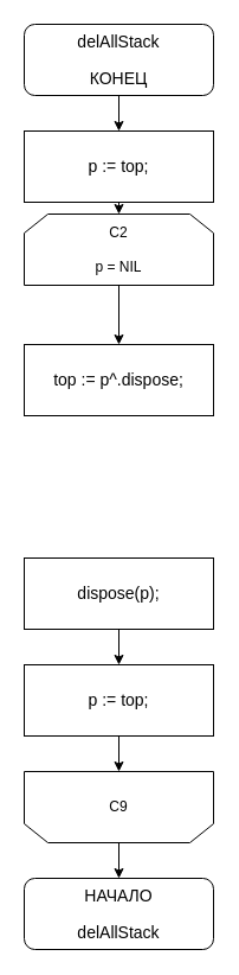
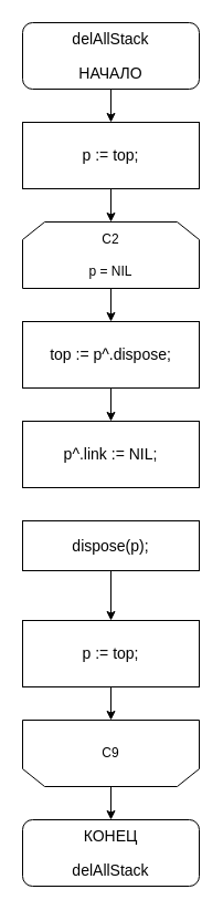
- <mxCell id="3" value="&lt;font&gt;&lt;span style=&quot;font-size: 14px&quot;&gt;delAllStack&lt;/span&gt;&lt;br&gt;&lt;br&gt;&lt;span style=&quot;font-size: 14px&quot;&gt;КОНЕЦ&lt;/span&gt;&lt;br&gt;&lt;/font&gt;" style="rounded=1;whiteSpace=wrap;html=1;" vertex="1" parent="1"><mxGeometry x="20" y="20" width="160" height="60" as="geometry" /></mxCell>
+ <mxCell id="3" value="&lt;font&gt;&lt;span style=&quot;font-size: 14px&quot;&gt;delAllStack&lt;/span&gt;&lt;br&gt;&lt;br&gt;&lt;span style=&quot;font-size: 14px&quot;&gt;НАЧАЛО&lt;/span&gt;&lt;br&gt;&lt;/font&gt;" style="rounded=1;whiteSpace=wrap;html=1;" vertex="1" parent="1"><mxGeometry x="20" y="20" width="160" height="60" as="geometry" /></mxCell>
- <mxCell id="7" value="C2&lt;br&gt;&lt;br&gt;p = NIL" style="shape=loopLimit;whiteSpace=wrap;html=1;" vertex="1" parent="1"><mxGeometry x="20" y="180" width="160" height="60" as="geometry" /></mxCell>
+ <mxCell id="7" value="C2&lt;br&gt;&lt;br&gt;p = NIL" style="shape=loopLimit;whiteSpace=wrap;html=1;" vertex="1" parent="1"><mxGeometry x="20" y="200" width="160" height="60" as="geometry" /></mxCell>
+ <mxCell id="14" style="edgeStyle=orthogonalEdgeStyle;rounded=0;orthogonalLoop=1;jettySize=auto;html=1;exitX=0.5;exitY=1;exitDx=0;exitDy=0;entryX=0.5;entryY=0;entryDx=0;entryDy=0;" edge="1" parent="1" source="15" target="8"><mxGeometry relative="1" as="geometry" /></mxCell>
+ <mxCell id="8" value="&lt;font style=&quot;font-size: 14px&quot;&gt;p^.link := NIL;&lt;/font&gt;" style="rounded=0;whiteSpace=wrap;html=1;" vertex="1" parent="1"><mxGeometry x="20" y="380" width="160" height="60" as="geometry" /></mxCell>
- <mxCell id="13" value="&lt;font style=&quot;font-size: 14px&quot;&gt;dispose(p);&lt;/font&gt;" style="rounded=0;whiteSpace=wrap;html=1;" vertex="1" parent="1"><mxGeometry x="20" y="470" width="160" height="60" as="geometry" /></mxCell>
+ <mxCell id="13" value="&lt;font style=&quot;font-size: 14px&quot;&gt;dispose(p);&lt;/font&gt;" style="rounded=0;whiteSpace=wrap;html=1;" vertex="1" parent="1"><mxGeometry x="20" y="470" width="160" height="45" as="geometry" /></mxCell>
- <mxCell id="11" value="&lt;font&gt;&lt;span style=&quot;font-size: 14px&quot;&gt;НАЧАЛО&lt;/span&gt;&lt;br&gt;&lt;br&gt;&lt;span style=&quot;font-size: 14px&quot;&gt;delAllStack&lt;/span&gt;&lt;br&gt;&lt;/font&gt;" style="rounded=1;whiteSpace=wrap;html=1;" vertex="1" parent="1"><mxGeometry x="20" y="740" width="160" height="60" as="geometry" /></mxCell>
+ <mxCell id="11" value="&lt;font&gt;&lt;span style=&quot;font-size: 14px&quot;&gt;КОНЕЦ&lt;/span&gt;&lt;br&gt;&lt;br&gt;&lt;span style=&quot;font-size: 14px&quot;&gt;delAllStack&lt;/span&gt;&lt;br&gt;&lt;/font&gt;" style="rounded=1;whiteSpace=wrap;html=1;" vertex="1" parent="1"><mxGeometry x="20" y="740" width="160" height="60" as="geometry" /></mxCell>
